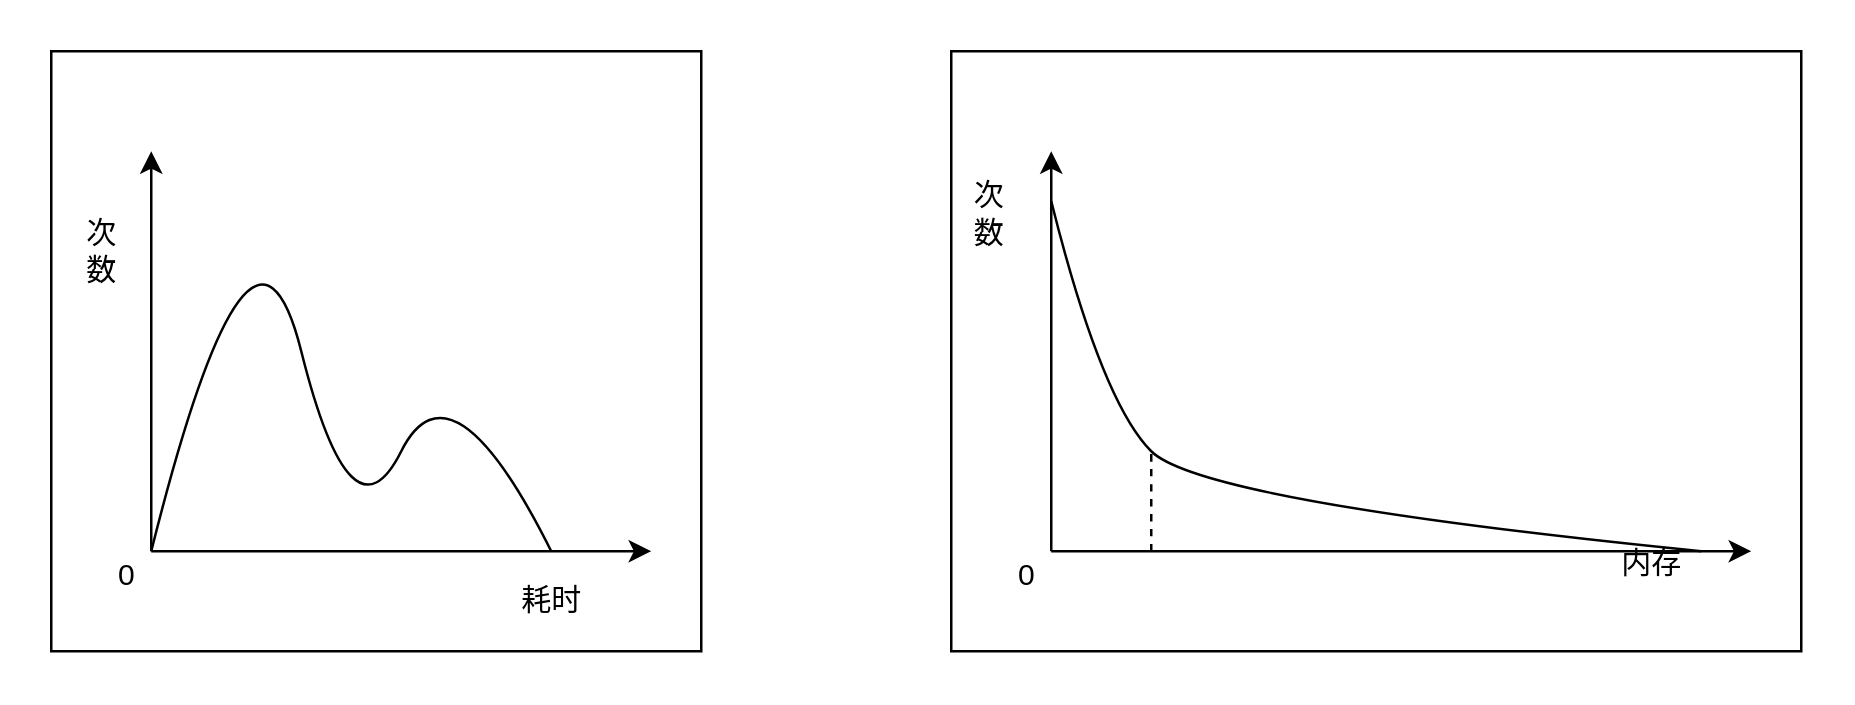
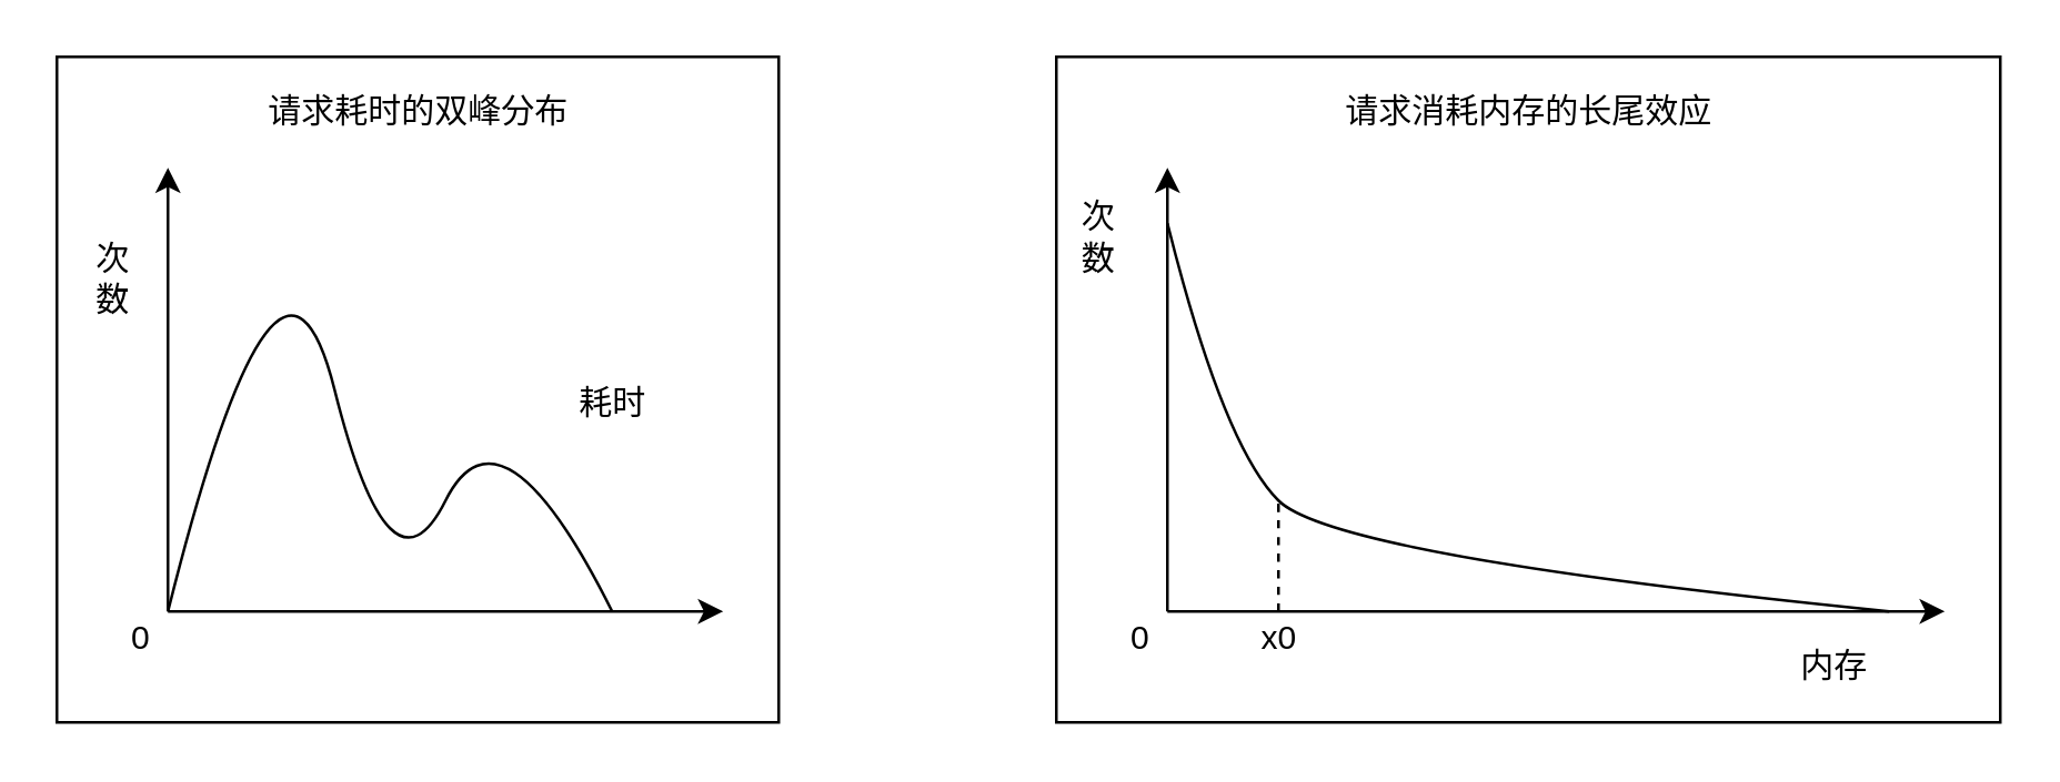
+ <mxCell id="10" value="请求耗时的双峰分布" style="text;html=1;align=center;verticalAlign=middle;resizable=0;points=[];autosize=1;strokeColor=none;fillColor=none;container=0;" vertex="1" parent="2"><mxGeometry x="70" y="10" width="120" height="20" as="geometry" /></mxCell>
+ <mxCell id="21" value="请求消耗内存的长尾效应" style="text;html=1;align=center;verticalAlign=middle;resizable=0;points=[];autosize=1;strokeColor=none;fillColor=none;container=0;" vertex="1" parent="11"><mxGeometry x="95" y="10" width="150" height="20" as="geometry" /></mxCell>
- <mxCell id="15" value="内存" style="text;html=1;align=center;verticalAlign=middle;resizable=0;points=[];autosize=1;strokeColor=none;fillColor=none;container=0;" vertex="1" parent="11"><mxGeometry x="260" y="195" width="40" height="20" as="geometry" /></mxCell>
+ <mxCell id="15" value="内存" style="text;html=1;align=center;verticalAlign=middle;resizable=0;points=[];autosize=1;strokeColor=none;fillColor=none;container=0;" vertex="1" parent="11"><mxGeometry x="260" y="210" width="40" height="20" as="geometry" /></mxCell>
+ <mxCell id="19" value="x0" style="text;html=1;align=center;verticalAlign=middle;resizable=0;points=[];autosize=1;strokeColor=none;fillColor=none;container=0;" vertex="1" parent="11"><mxGeometry x="65" y="200" width="30" height="20" as="geometry" /></mxCell>
- <mxCell id="6" value="耗时" style="text;html=1;align=center;verticalAlign=middle;resizable=0;points=[];autosize=1;strokeColor=none;fillColor=none;container=0;" vertex="1" parent="2"><mxGeometry x="180" y="210" width="40" height="20" as="geometry" /></mxCell>
+ <mxCell id="6" value="耗时" style="text;html=1;align=center;verticalAlign=middle;resizable=0;points=[];autosize=1;strokeColor=none;fillColor=none;container=0;" vertex="1" parent="2"><mxGeometry x="180" y="115" width="40" height="20" as="geometry" /></mxCell>
